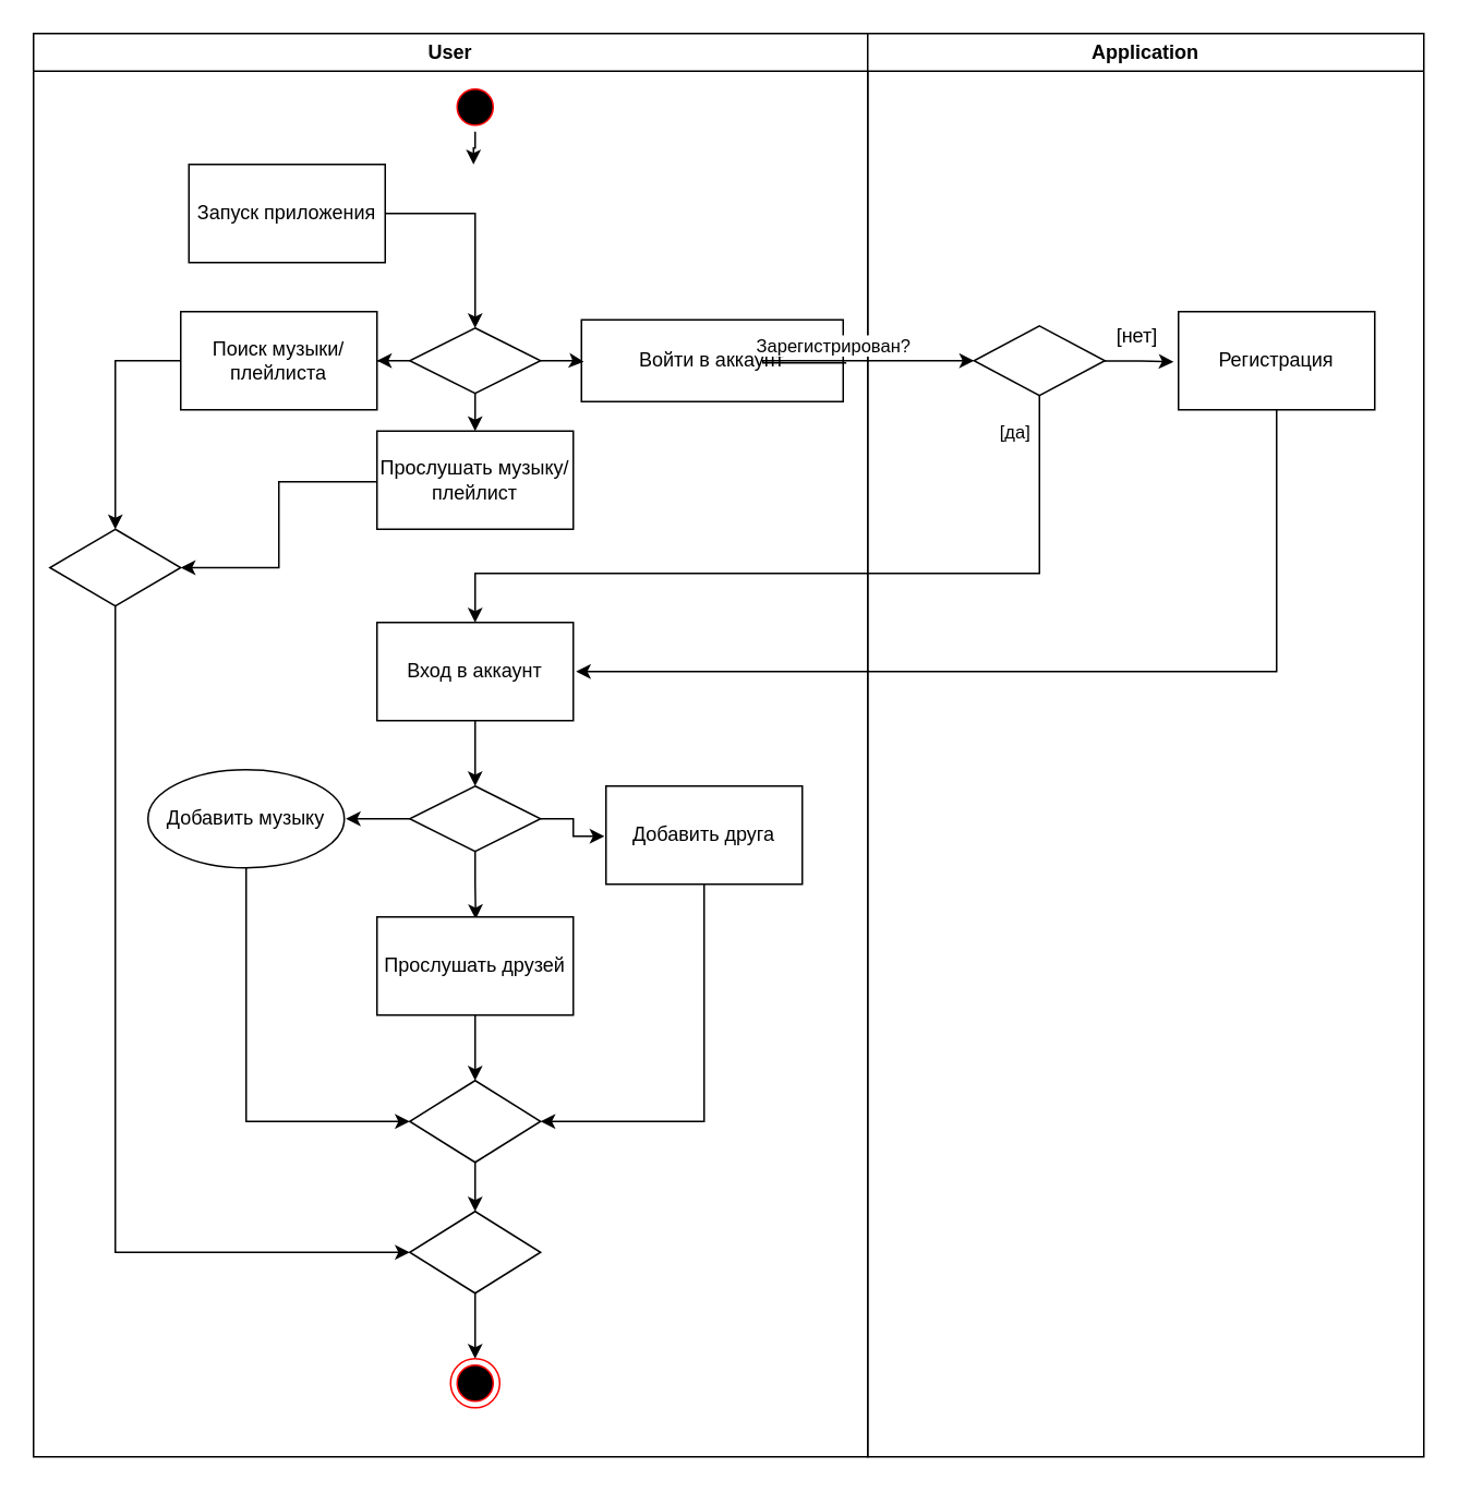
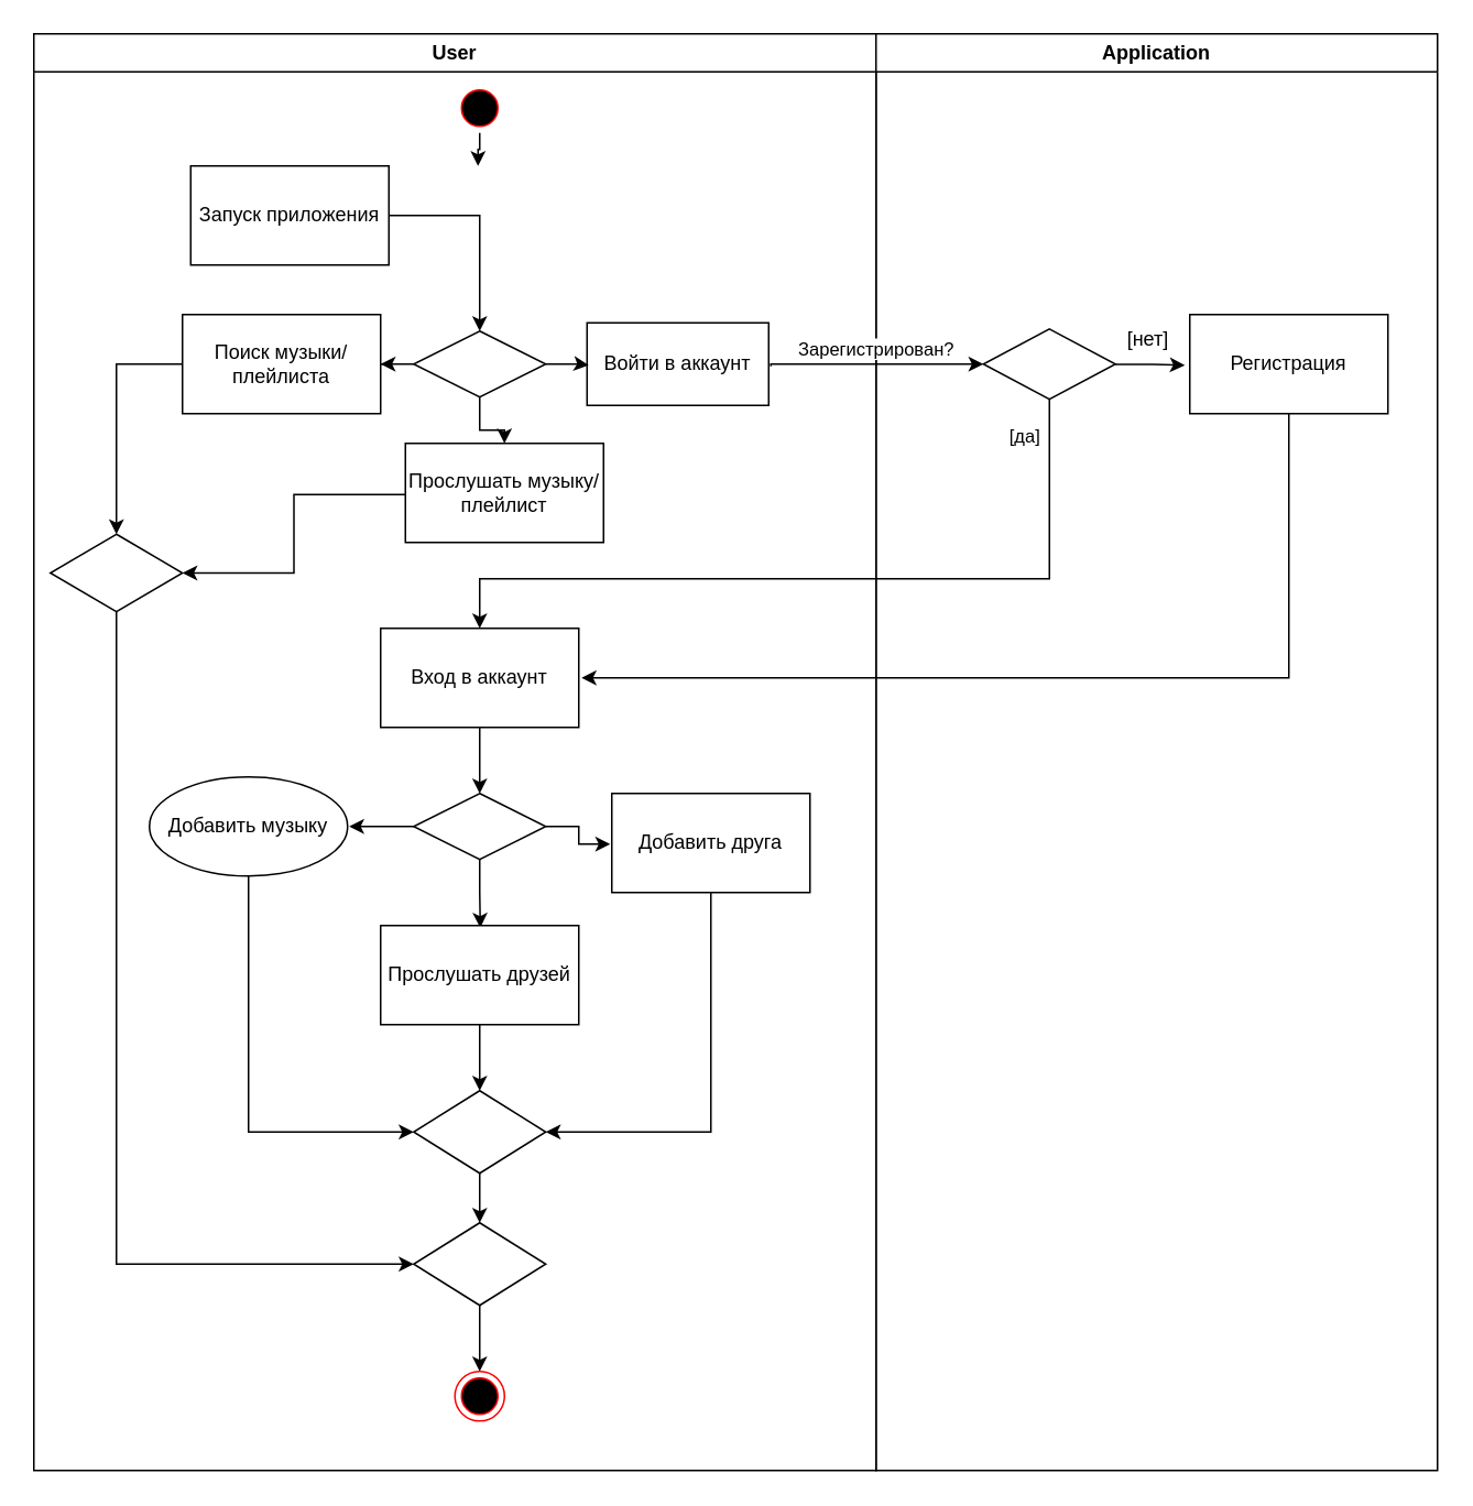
- <mxCell id="12" value="Войти в аккаунт" style="html=1;whiteSpace=wrap;" vertex="1" parent="2"><mxGeometry x="335" y="175" width="160" height="50" as="geometry" /></mxCell>
+ <mxCell id="12" value="Войти в аккаунт" style="html=1;whiteSpace=wrap;" vertex="1" parent="2"><mxGeometry x="335" y="175" width="110" height="50" as="geometry" /></mxCell>
- <mxCell id="11" value="Прослушать музыку/плейлист" style="whiteSpace=wrap;html=1;fillColor=rgb(255, 255, 255);strokeColor=rgb(0, 0, 0);fontColor=rgb(0, 0, 0);rounded=0;" vertex="1" parent="2"><mxGeometry x="210" y="243" width="120" height="60" as="geometry" /></mxCell>
+ <mxCell id="11" value="Прослушать музыку/плейлист" style="whiteSpace=wrap;html=1;fillColor=rgb(255, 255, 255);strokeColor=rgb(0, 0, 0);fontColor=rgb(0, 0, 0);rounded=0;" vertex="1" parent="2"><mxGeometry x="225" y="248" width="120" height="60" as="geometry" /></mxCell>
